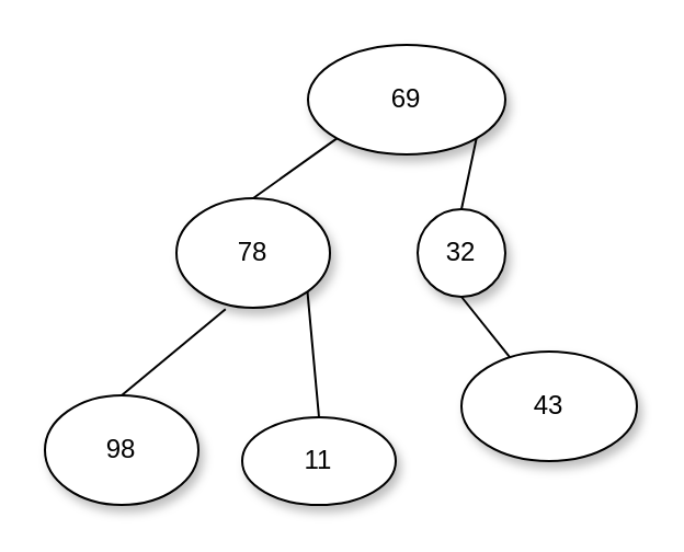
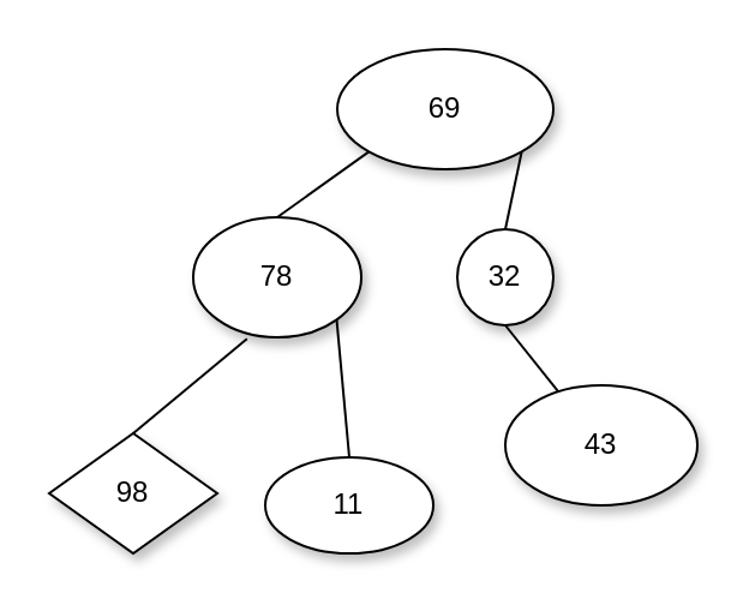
- <mxCell id="7" value="98" style="ellipse;whiteSpace=wrap;html=1;shadow=1;" vertex="1" parent="1"><mxGeometry x="20" y="180" width="70" height="50" as="geometry" /></mxCell>
+ <mxCell id="7" value="98" style="rhombus;whiteSpace=wrap;html=1;shadow=1;" vertex="1" parent="1"><mxGeometry x="20" y="180" width="70" height="50" as="geometry" /></mxCell>
